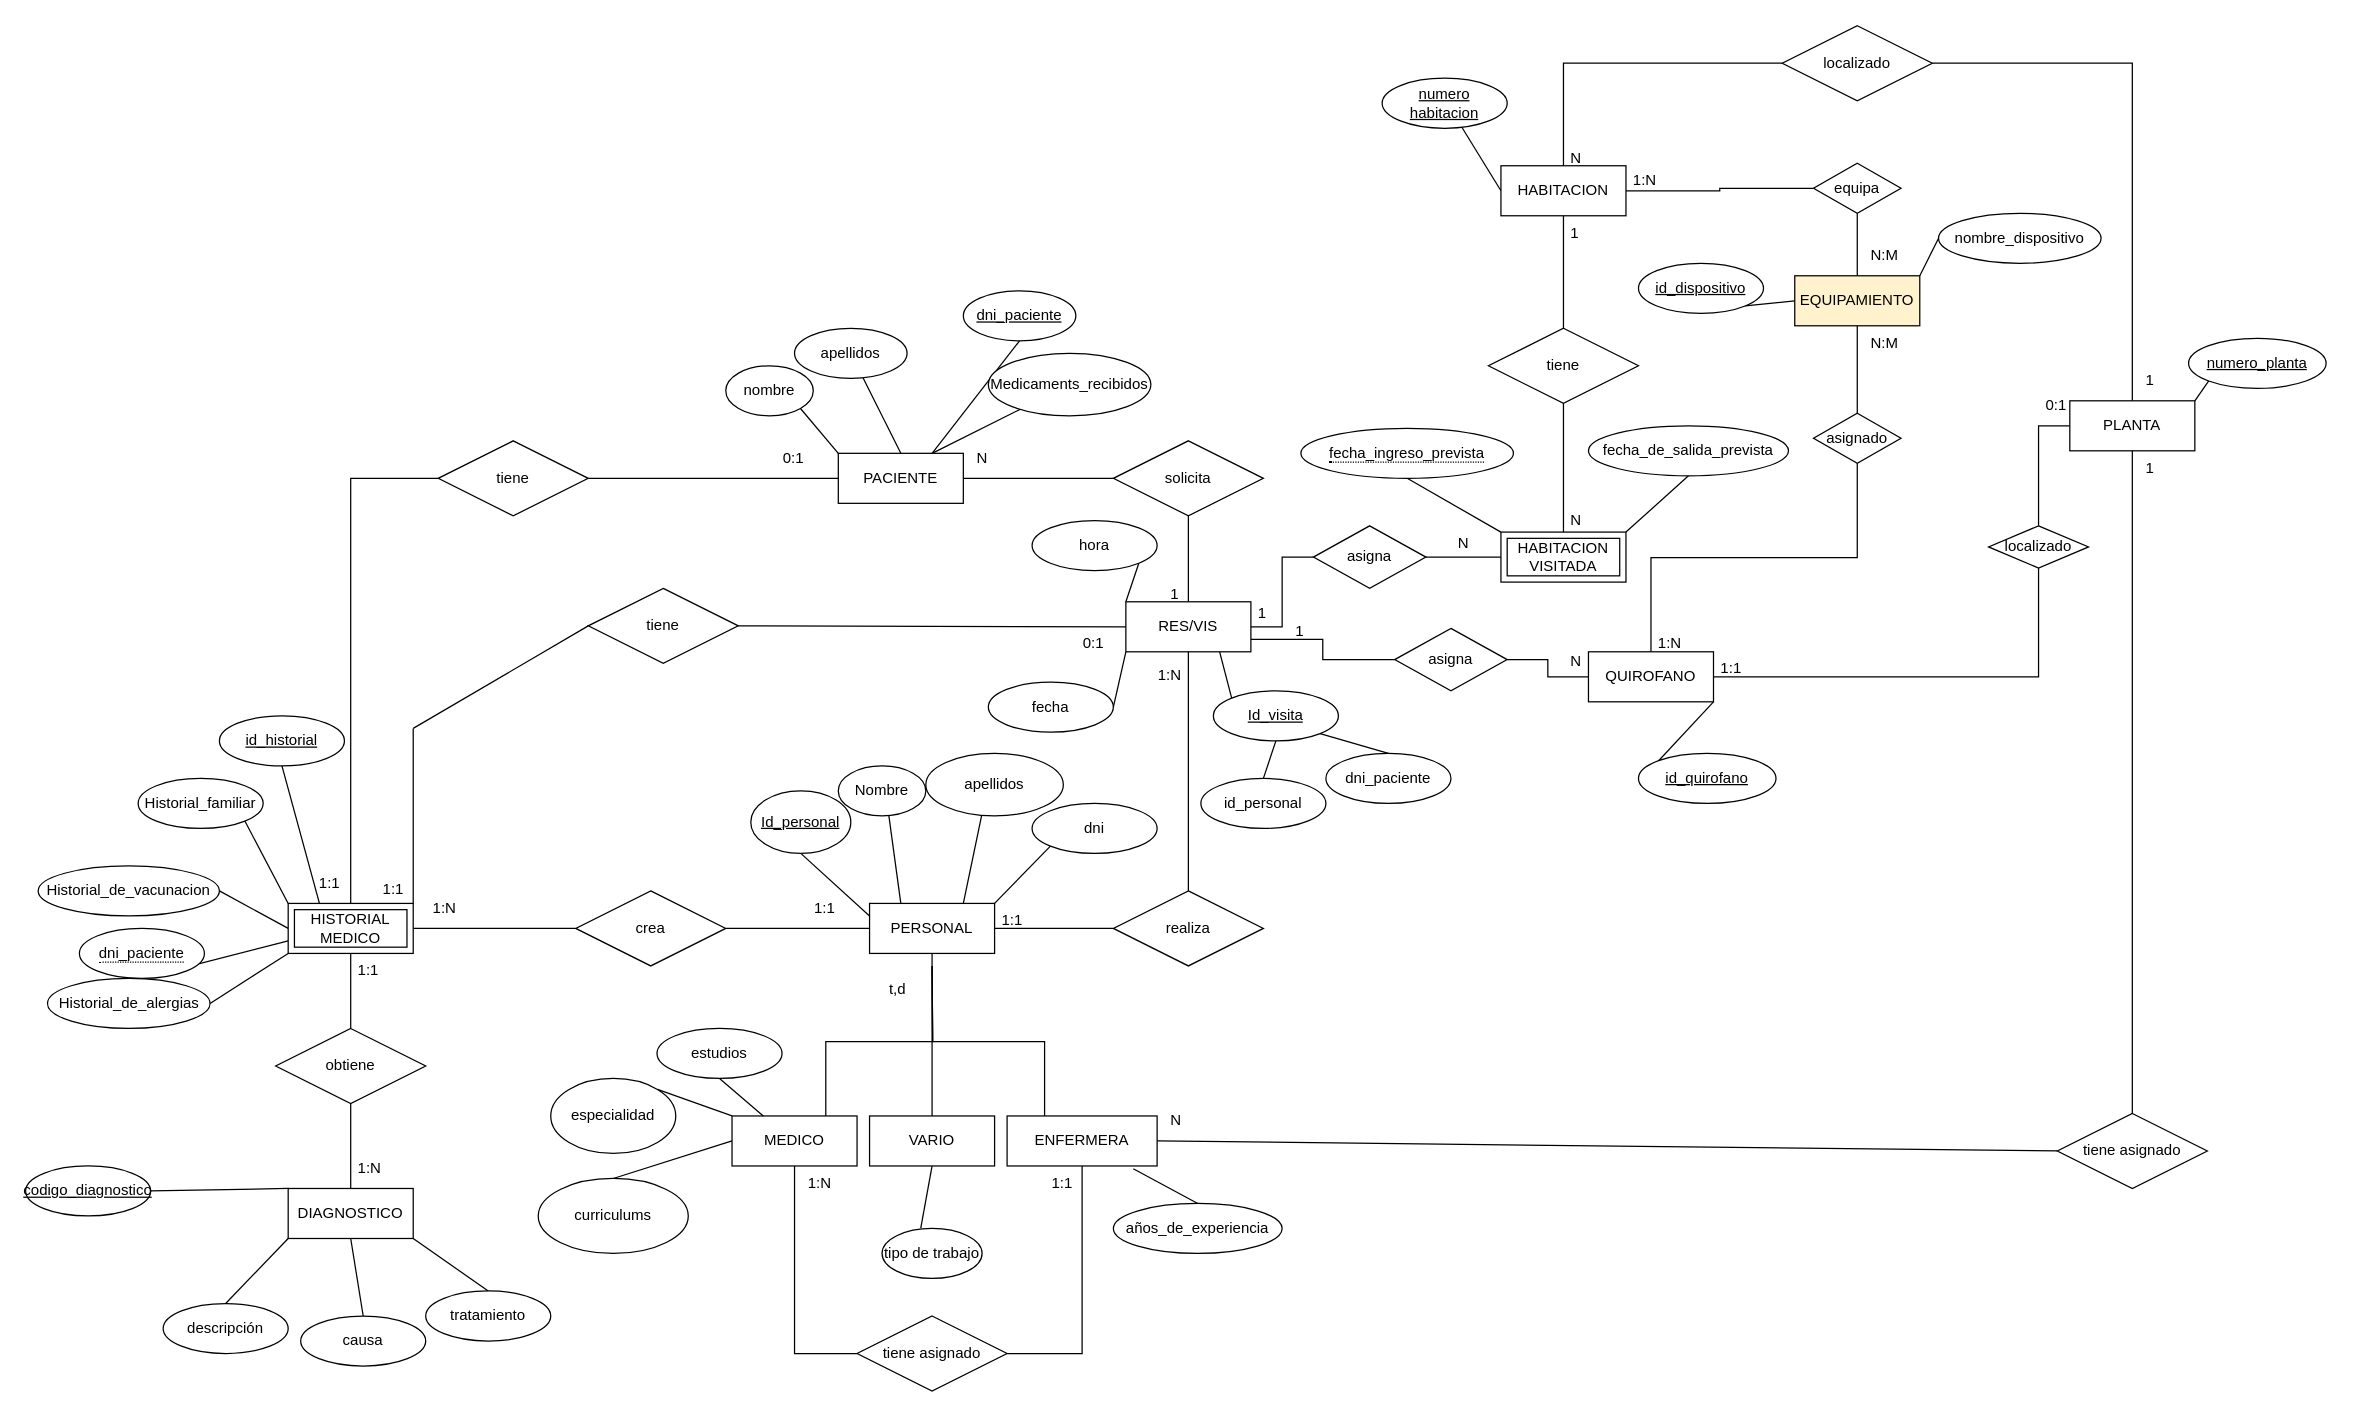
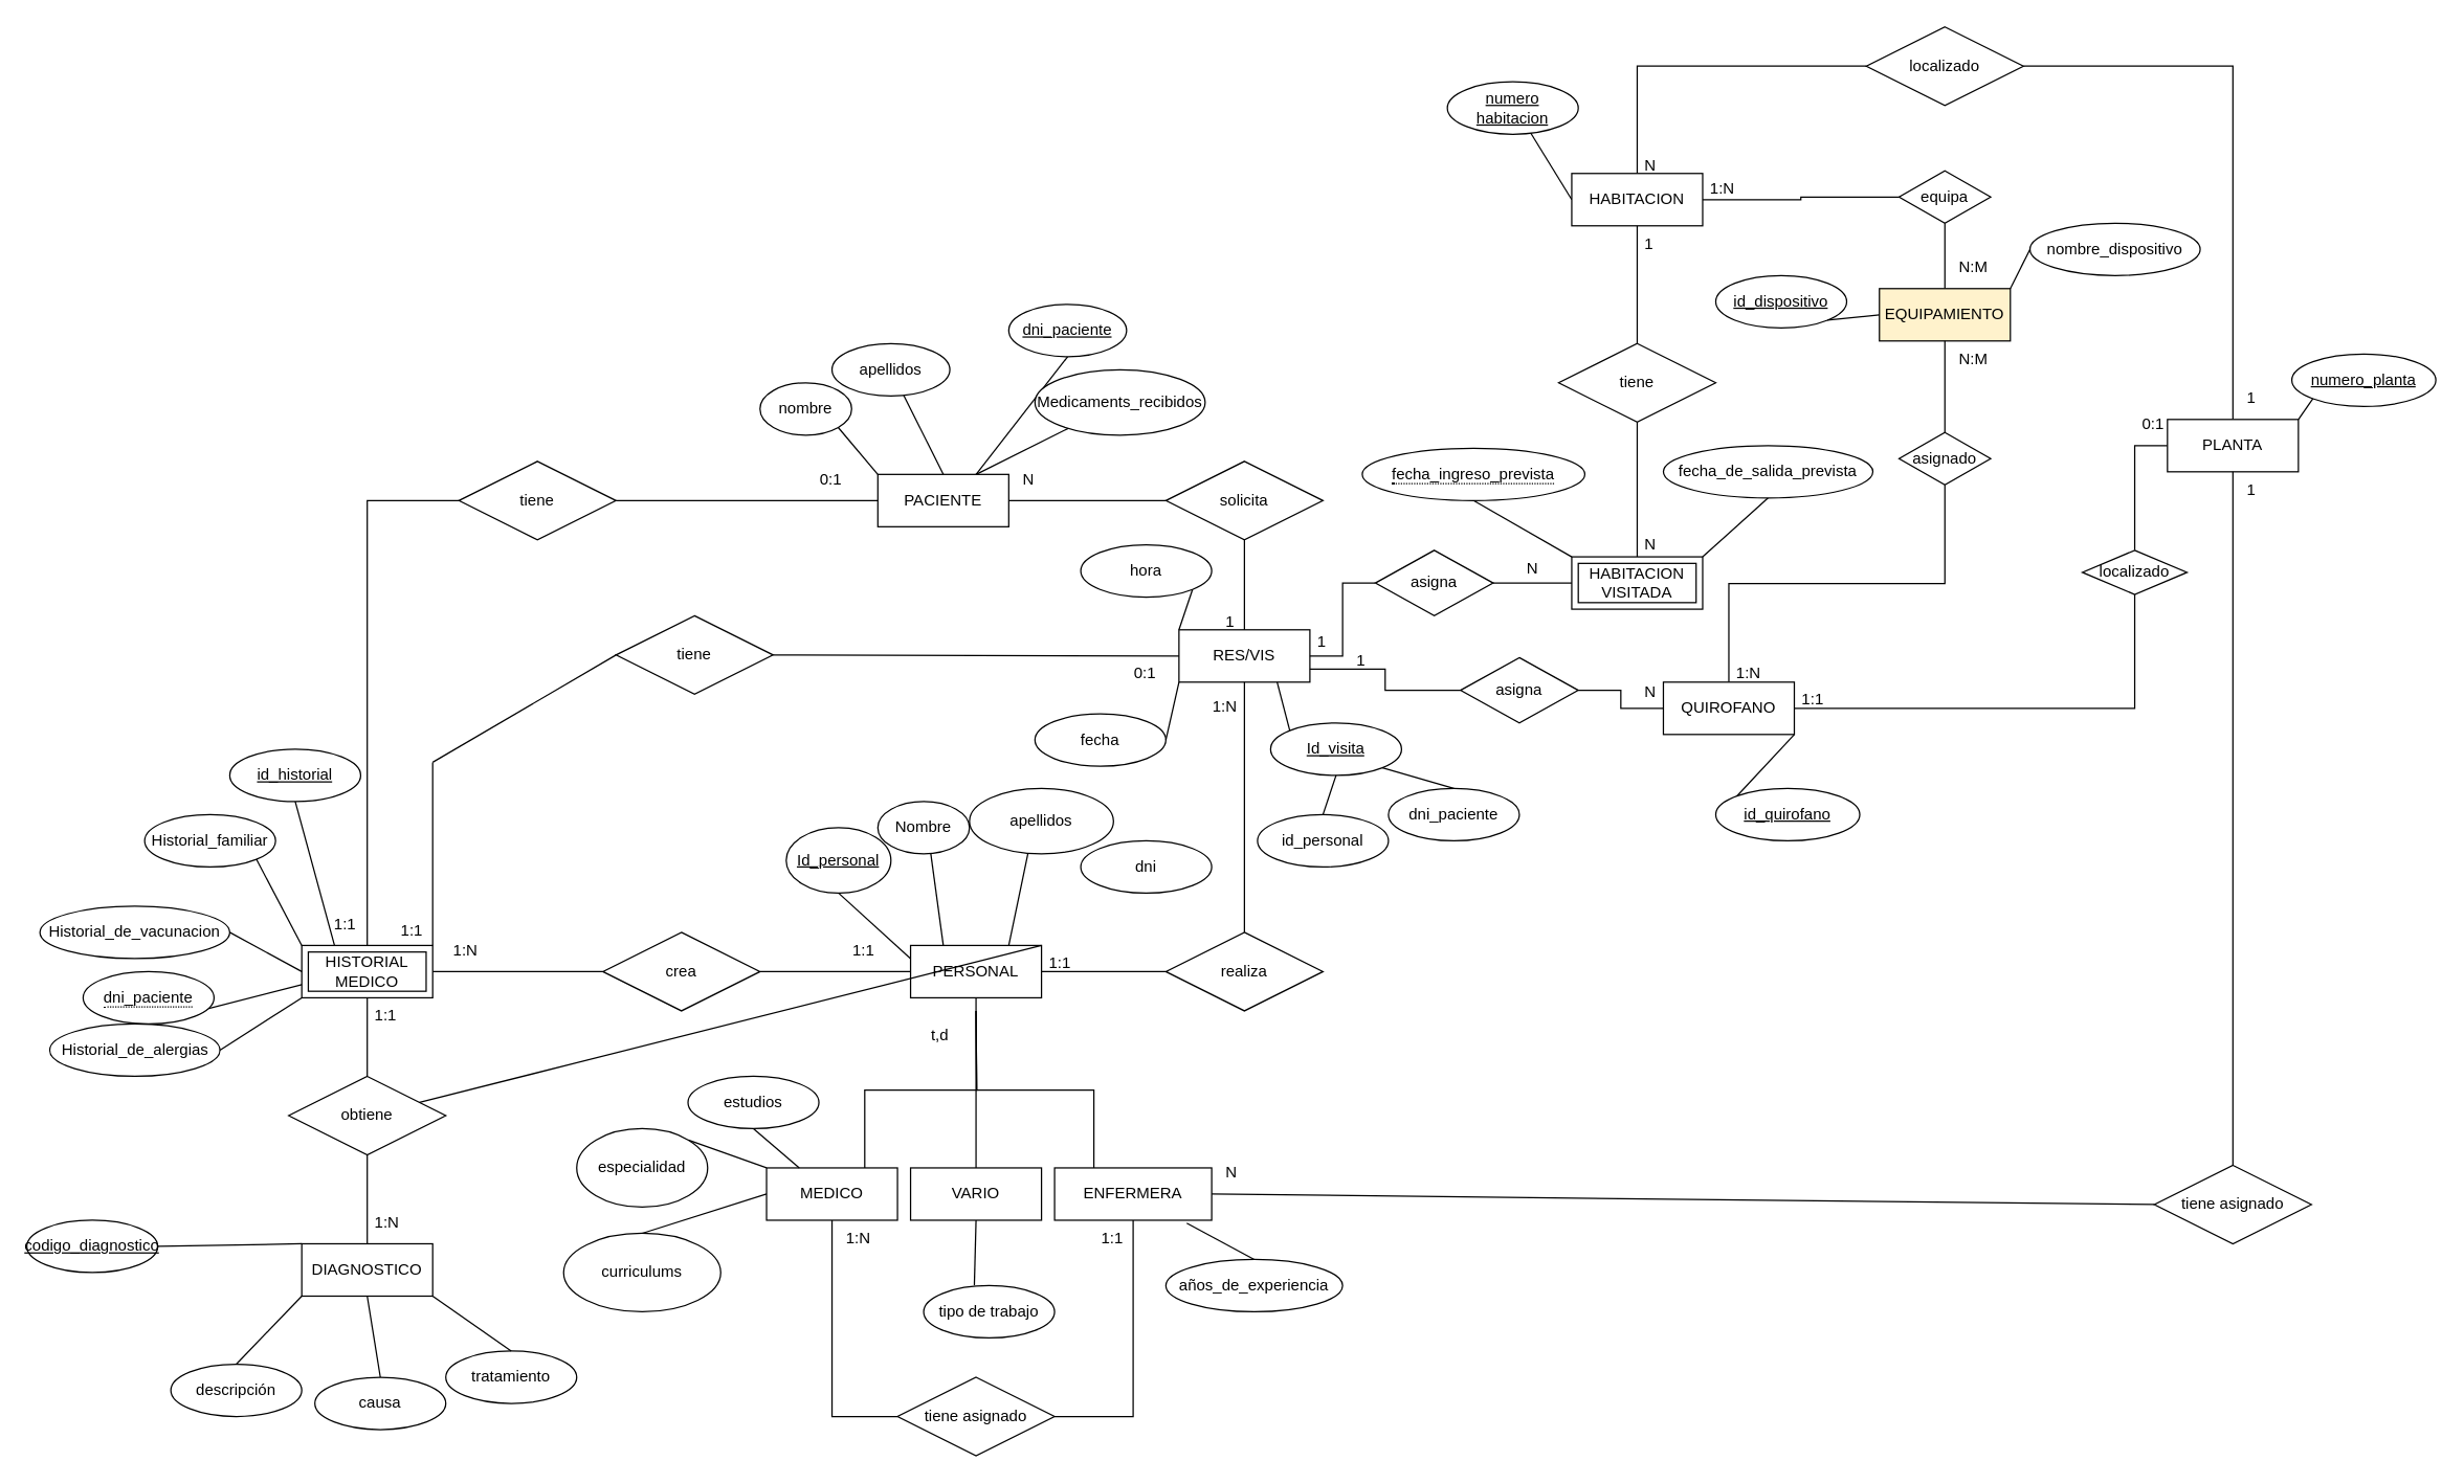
- <mxCell id="78" value="" style="endArrow=none;html=1;rounded=0;exitX=1;exitY=0;exitDx=0;exitDy=0;entryX=0;entryY=1;entryDx=0;entryDy=0;" edge="1" parent="1" source="34" target="77"><mxGeometry relative="1" as="geometry"><mxPoint x="780" y="782" as="sourcePoint" /><mxPoint x="940" y="782" as="targetPoint" /></mxGeometry></mxCell>
+ <mxCell id="78" value="" style="endArrow=none;html=1;rounded=0;exitX=1;exitY=0;exitDx=0;exitDy=0;" edge="1" parent="1" source="34" target="46"><mxGeometry relative="1" as="geometry"><mxPoint x="780" y="782" as="sourcePoint" /><mxPoint x="940" y="782" as="targetPoint" /></mxGeometry></mxCell>
- <mxCell id="12" value="tipo de trabajo" style="ellipse;whiteSpace=wrap;html=1;align=center;" vertex="1" parent="1"><mxGeometry x="705" y="982" width="80" height="40" as="geometry" /></mxCell>
+ <mxCell id="12" value="tipo de trabajo" style="ellipse;whiteSpace=wrap;html=1;align=center;" vertex="1" parent="1"><mxGeometry x="705" y="982" width="100" height="40" as="geometry" /></mxCell>
